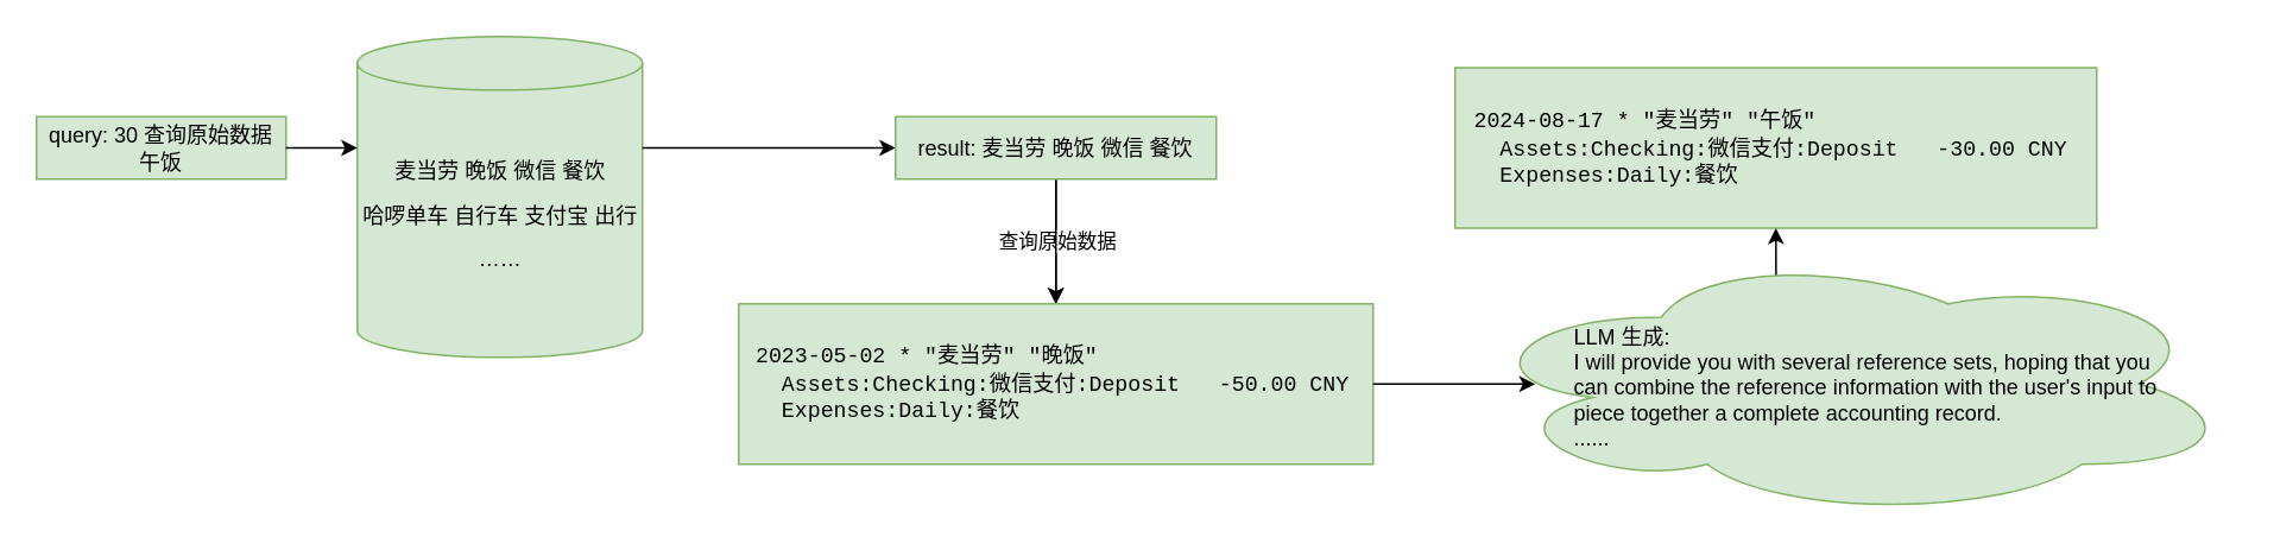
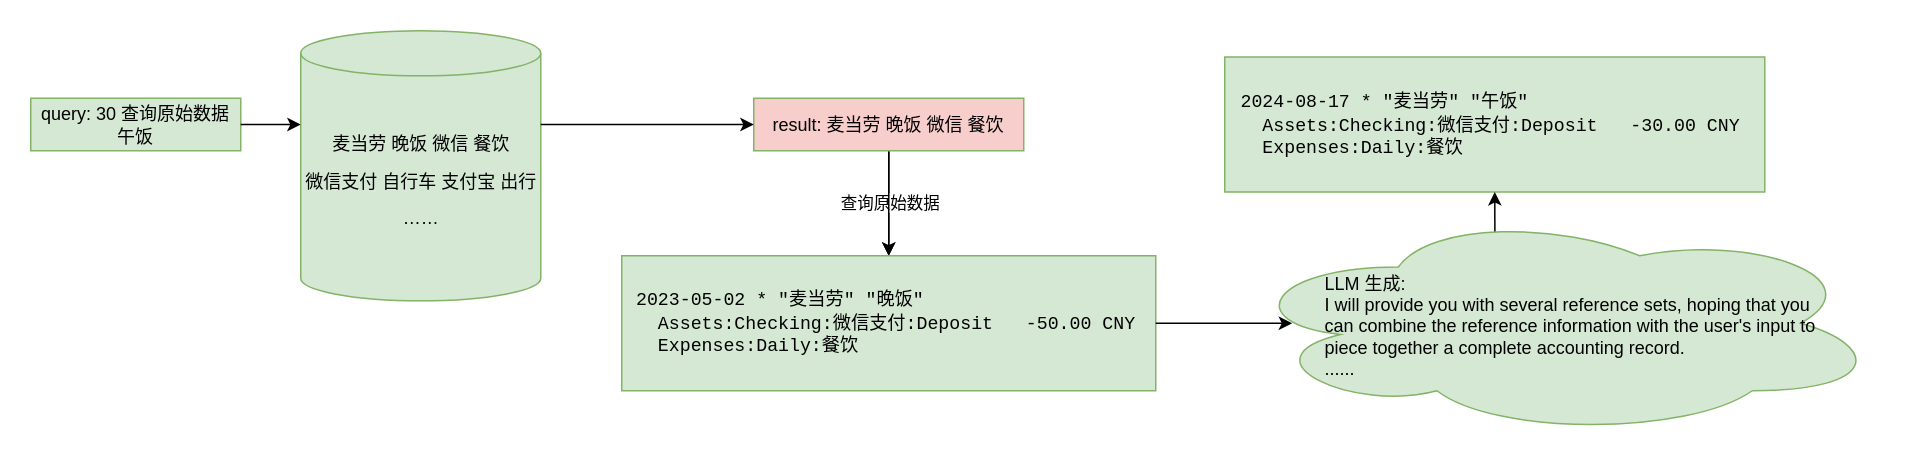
- <mxCell id="6" value="result: 麦当劳 晚饭 微信 餐饮" style="rounded=0;whiteSpace=wrap;html=1;fillColor=#d5e8d4;strokeColor=#82b366;" vertex="1" parent="1"><mxGeometry x="502" y="65" width="180" height="35" as="geometry" /></mxCell>
+ <mxCell id="6" value="result: 麦当劳 晚饭 微信 餐饮" style="rounded=0;whiteSpace=wrap;html=1;fillColor=#f8cecc;strokeColor=#82b366;" vertex="1" parent="1"><mxGeometry x="502" y="65" width="180" height="35" as="geometry" /></mxCell>
- <mxCell id="10" value="哈啰单车 自行车 支付宝 出行" style="text;html=1;align=center;verticalAlign=middle;resizable=0;points=[];autosize=1;strokeColor=none;fillColor=none;" vertex="1" parent="7"><mxGeometry y="85.909" width="180" height="30" as="geometry" /></mxCell>
+ <mxCell id="10" value="微信支付 自行车 支付宝 出行" style="text;html=1;align=center;verticalAlign=middle;resizable=0;points=[];autosize=1;strokeColor=none;fillColor=none;" vertex="1" parent="7"><mxGeometry y="85.909" width="180" height="30" as="geometry" /></mxCell>
